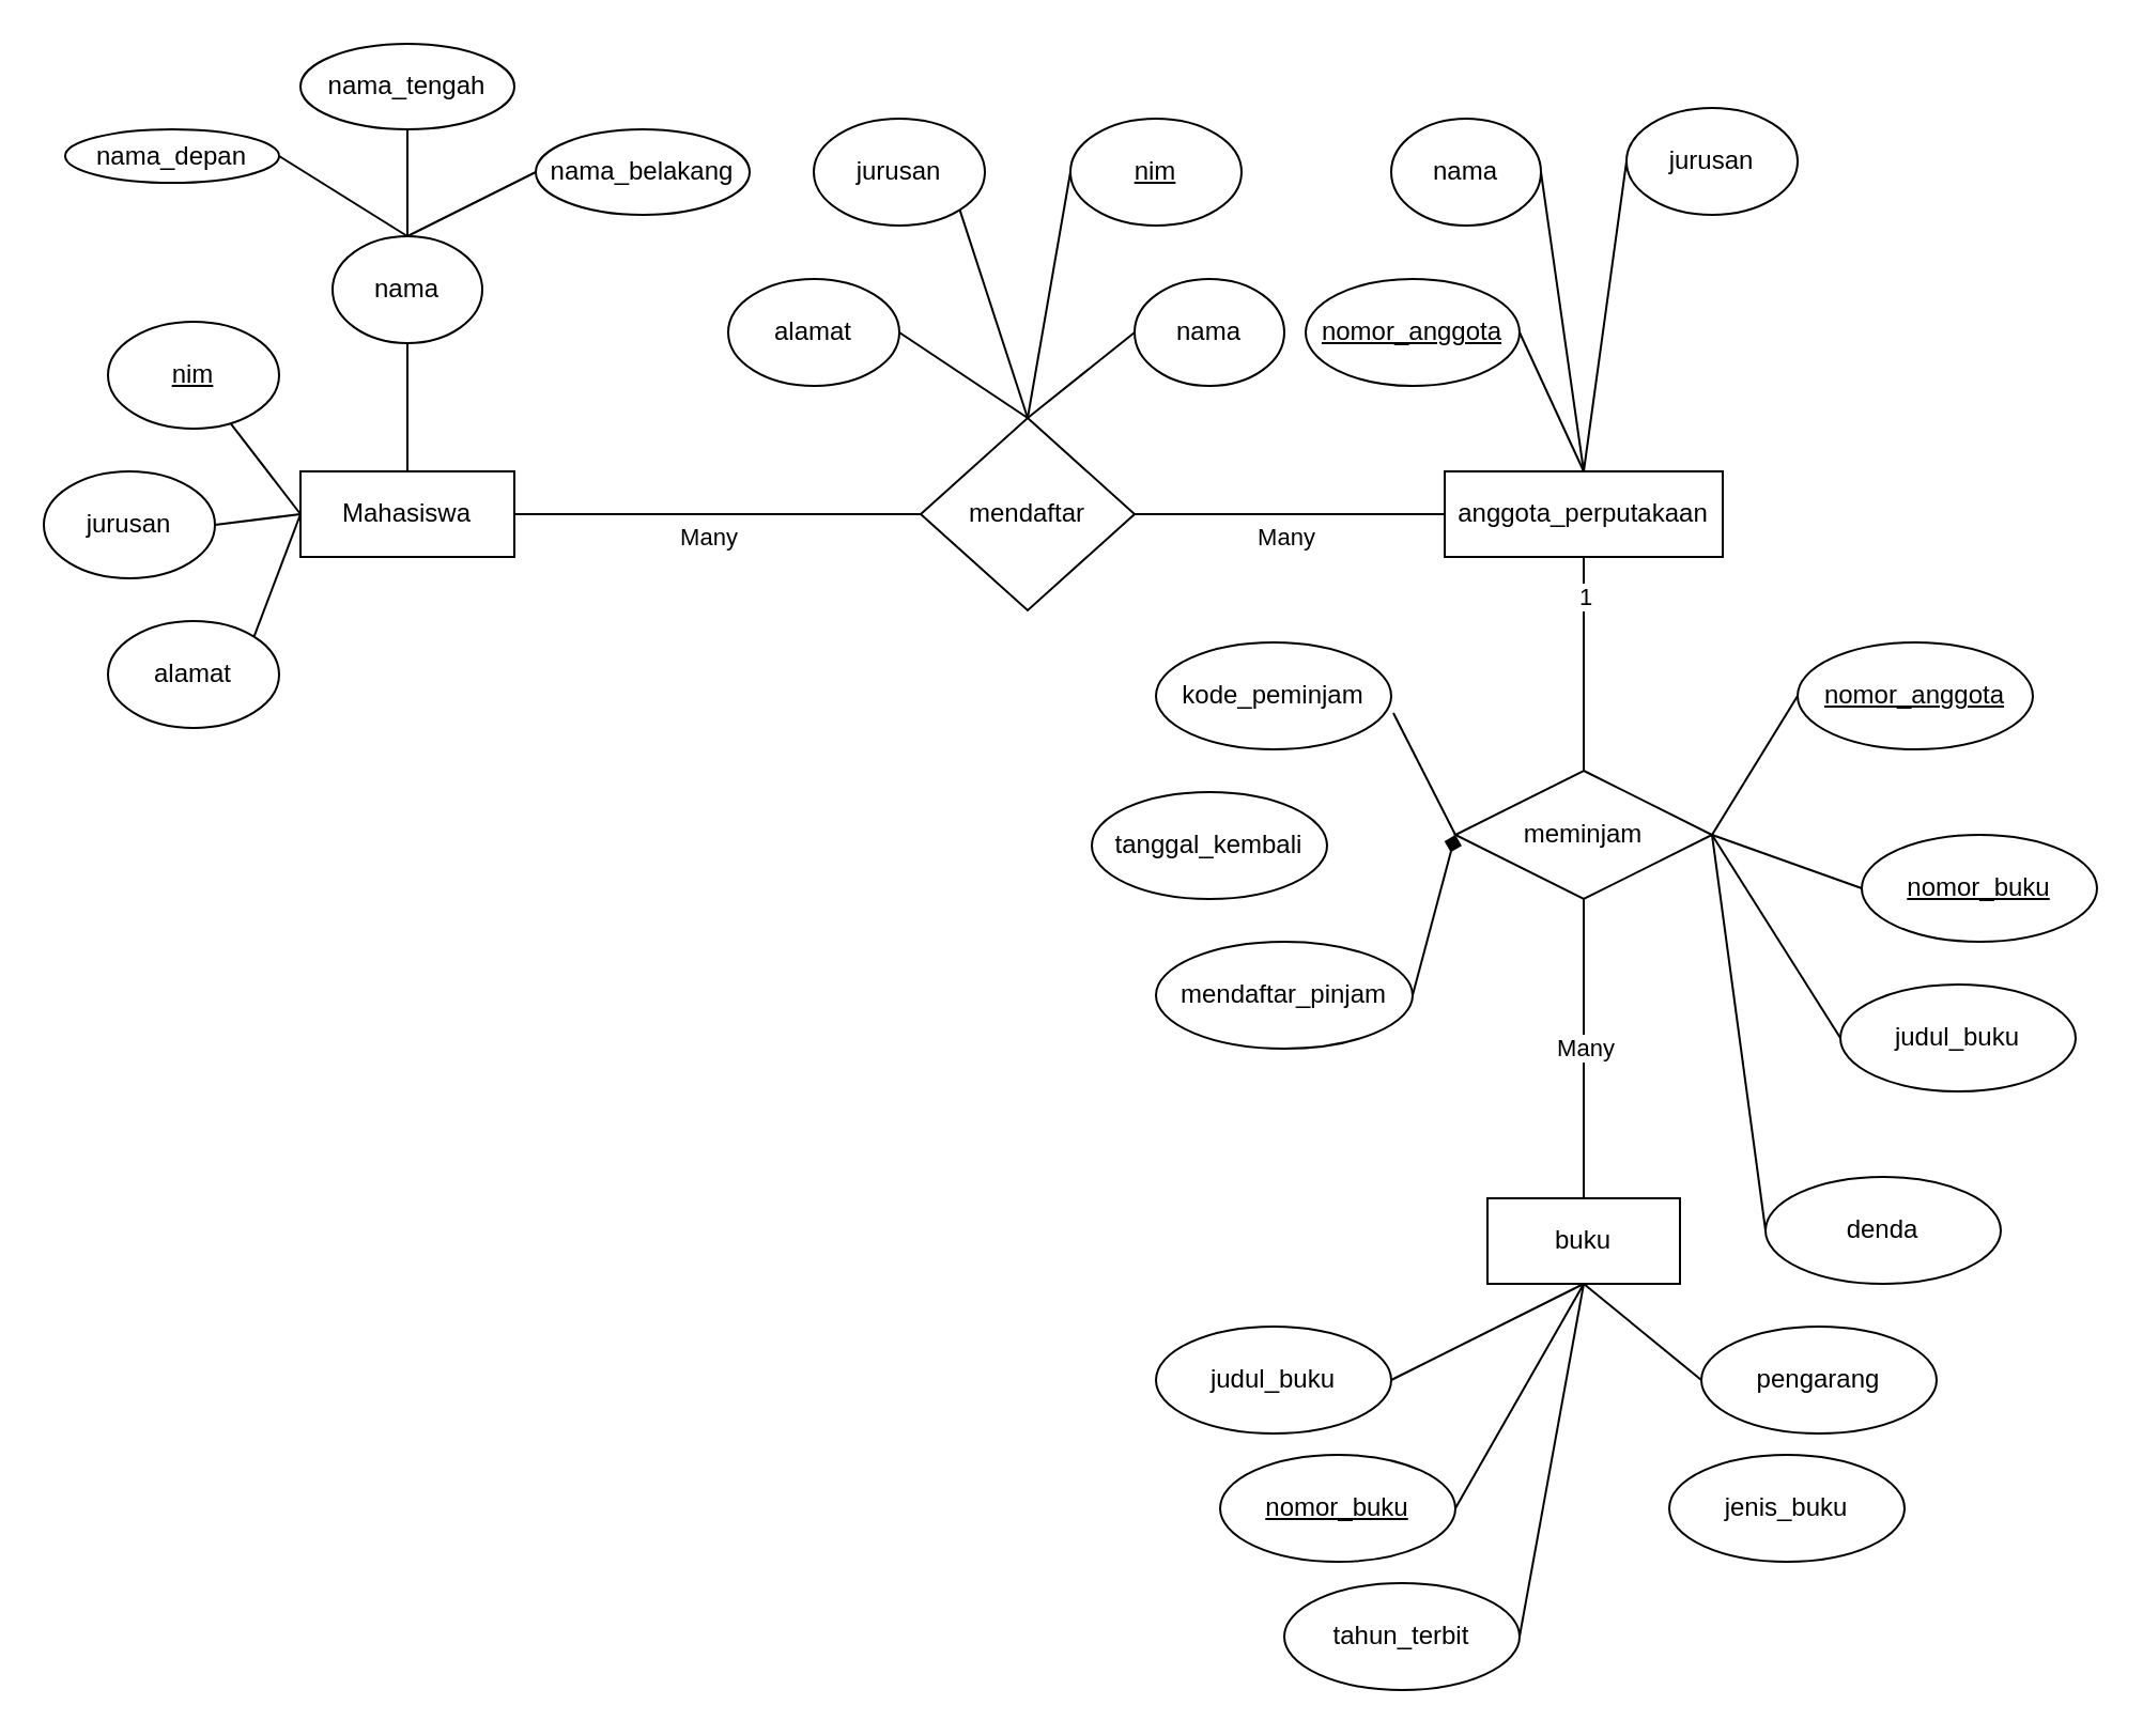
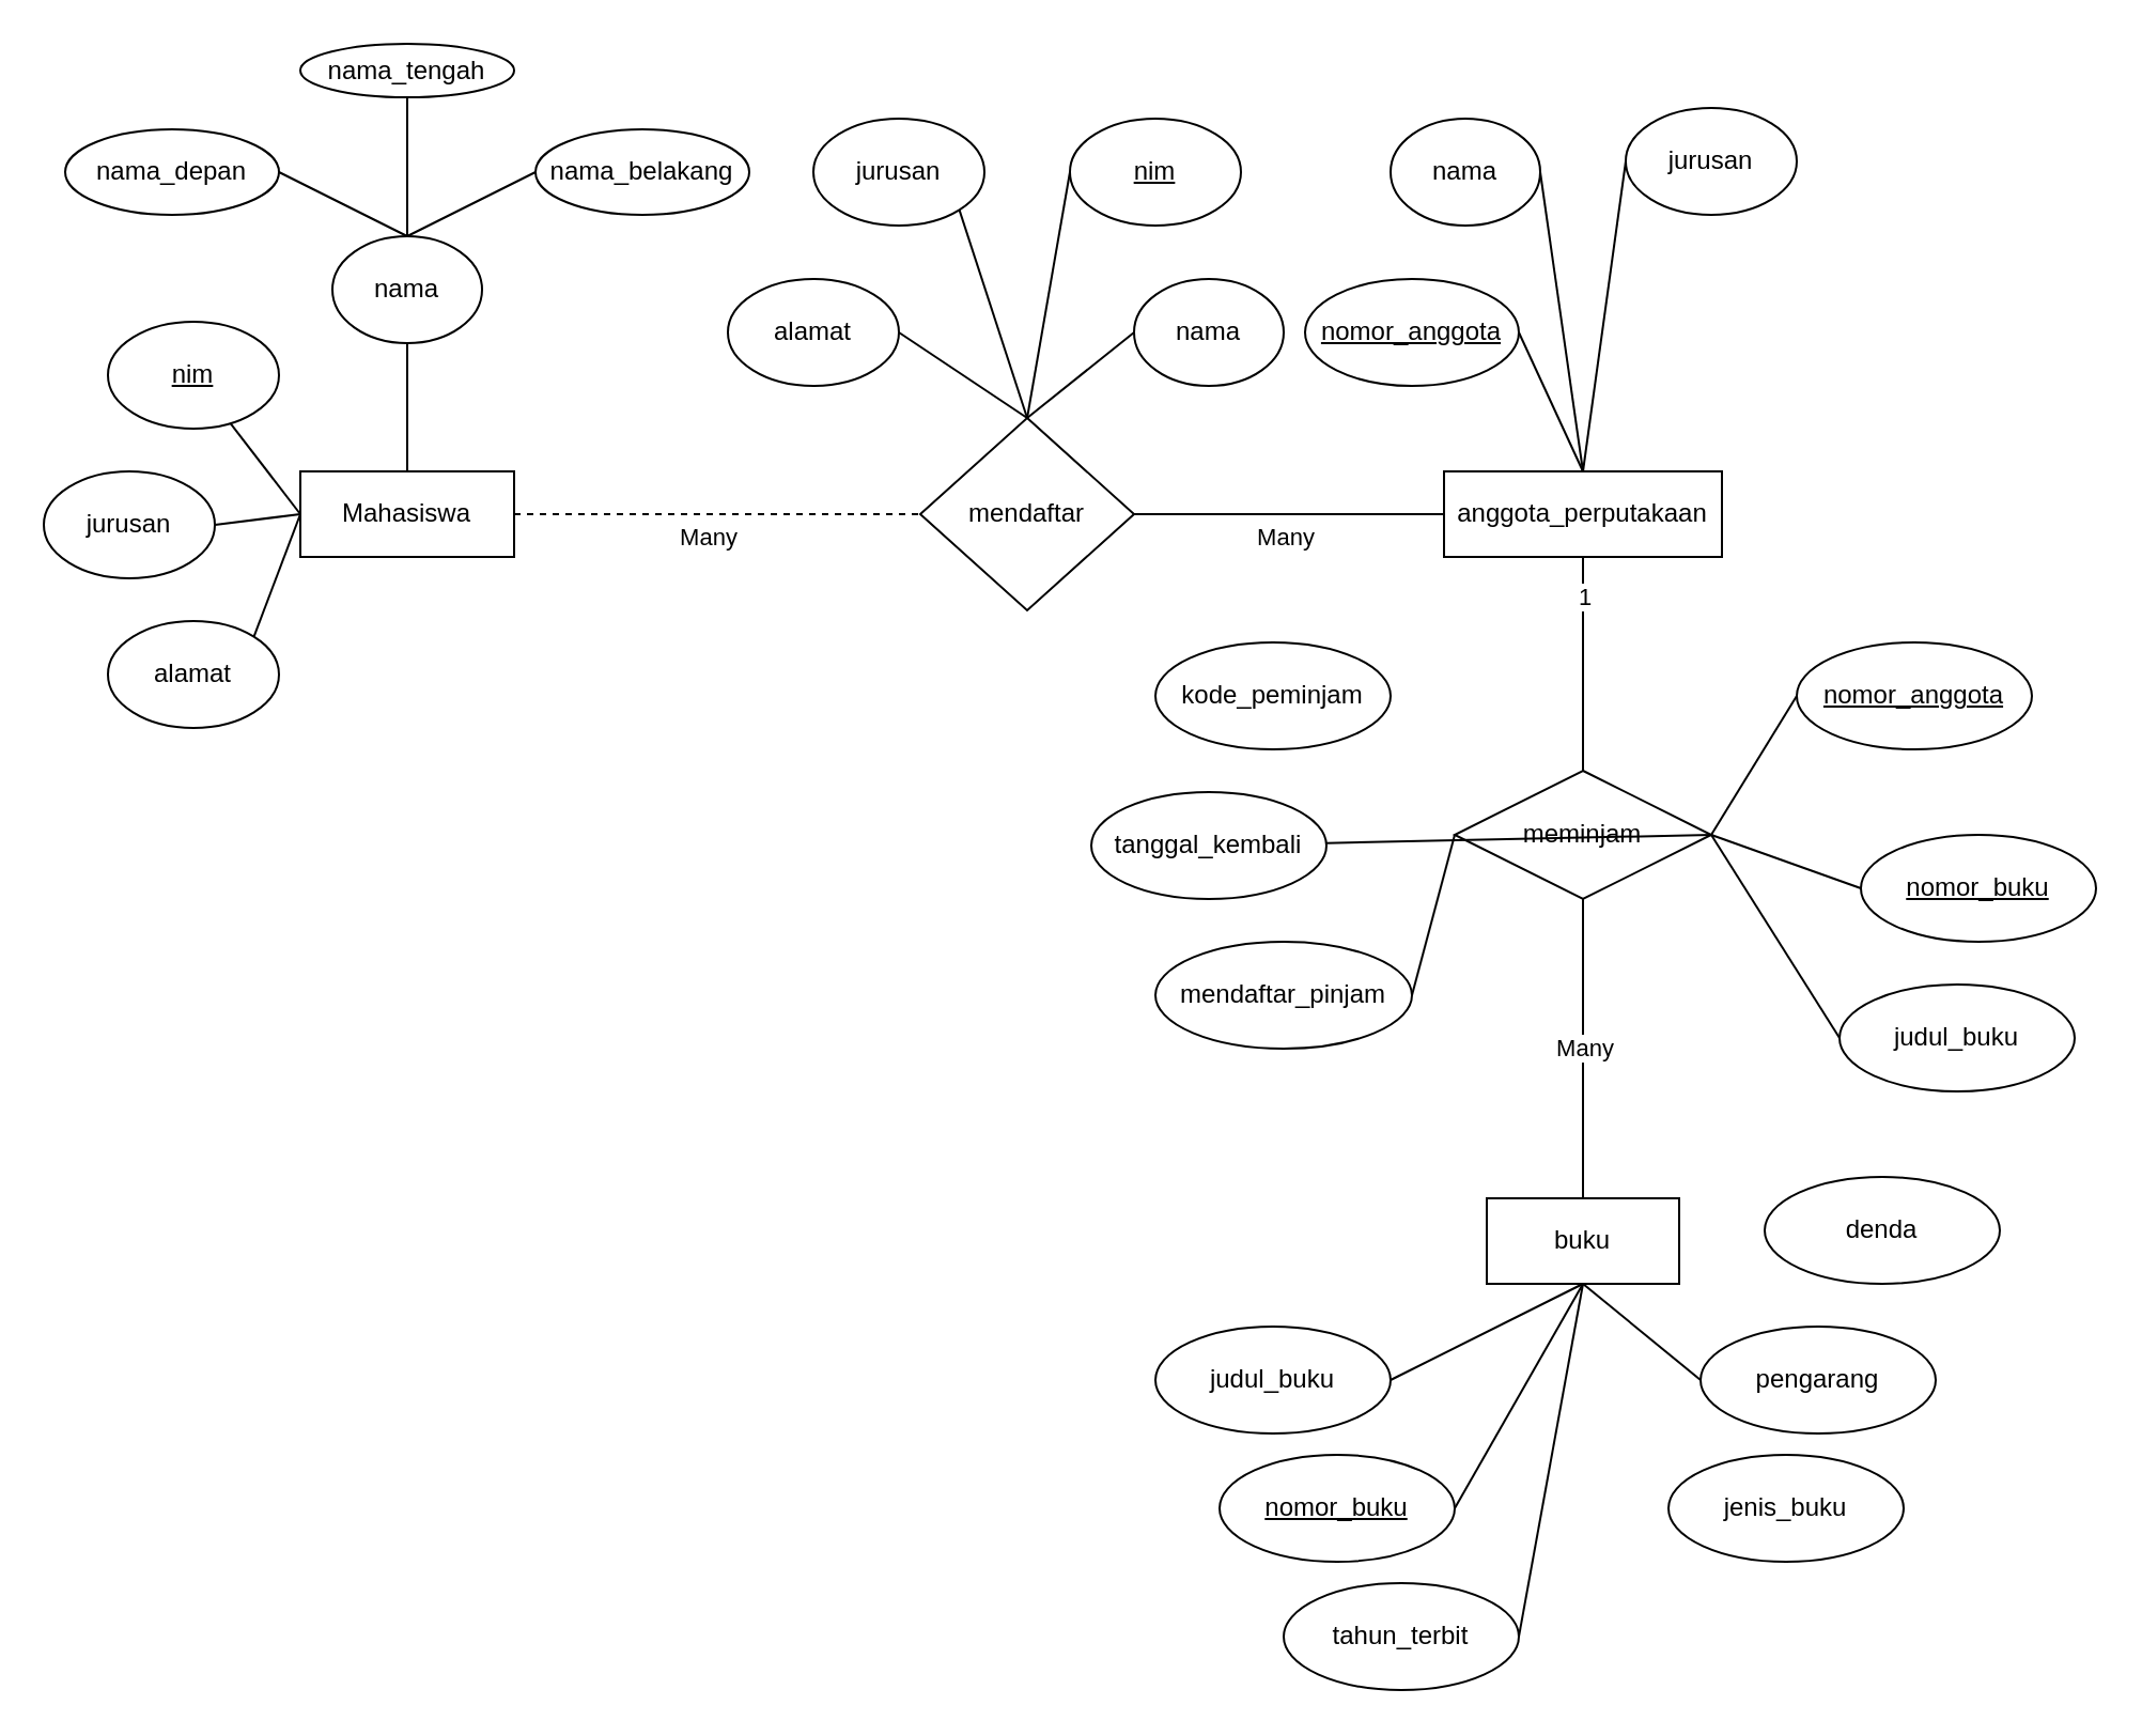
- <mxCell id="4" value="nama_tengah" style="ellipse;whiteSpace=wrap;html=1;align=center;strokeColor=#000000;fillColor=#FFFFFF;" vertex="1" parent="1"><mxGeometry x="140" y="20" width="100" height="40" as="geometry" /></mxCell>
+ <mxCell id="4" value="nama_tengah" style="ellipse;whiteSpace=wrap;html=1;align=center;strokeColor=#000000;fillColor=#FFFFFF;" vertex="1" parent="1"><mxGeometry x="140" y="20" width="100" height="25" as="geometry" /></mxCell>
- <mxCell id="2" value="nama_depan" style="ellipse;whiteSpace=wrap;html=1;align=center;strokeColor=#000000;fillColor=#FFFFFF;" vertex="1" parent="1"><mxGeometry x="30" y="60" width="100" height="25" as="geometry" /></mxCell>
+ <mxCell id="2" value="nama_depan" style="ellipse;whiteSpace=wrap;html=1;align=center;strokeColor=#000000;fillColor=#FFFFFF;" vertex="1" parent="1"><mxGeometry x="30" y="60" width="100" height="40" as="geometry" /></mxCell>
- <mxCell id="26" value="" style="endArrow=none;html=1;rounded=0;exitX=1;exitY=0.5;exitDx=0;exitDy=0;entryX=0;entryY=0.5;entryDx=0;entryDy=0;strokeColor=#000000;fillColor=#FFFFFF;" edge="1" parent="1" source="9" target="21"><mxGeometry relative="1" as="geometry"><mxPoint x="330" y="170" as="sourcePoint" /><mxPoint x="490" y="170" as="targetPoint" /></mxGeometry></mxCell>
+ <mxCell id="26" value="" style="endArrow=none;html=1;rounded=0;exitX=1;exitY=0.5;exitDx=0;exitDy=0;entryX=0;entryY=0.5;entryDx=0;entryDy=0;strokeColor=#000000;fillColor=#FFFFFF;dashed=1;" edge="1" parent="1" source="9" target="21"><mxGeometry relative="1" as="geometry"><mxPoint x="330" y="170" as="sourcePoint" /><mxPoint x="490" y="170" as="targetPoint" /></mxGeometry></mxCell>
- <mxCell id="47" value="" style="endArrow=none;html=1;rounded=0;exitX=1.009;exitY=0.66;exitDx=0;exitDy=0;exitPerimeter=0;entryX=0;entryY=0.5;entryDx=0;entryDy=0;strokeColor=#000000;fillColor=#FFFFFF;" edge="1" parent="1" source="37" target="44"><mxGeometry relative="1" as="geometry"><mxPoint x="560" y="470" as="sourcePoint" /><mxPoint x="720" y="470" as="targetPoint" /></mxGeometry></mxCell>
- <mxCell id="48" value="" style="endArrow=diamond;html=1;rounded=0;exitX=1;exitY=0.5;exitDx=0;exitDy=0;entryX=0;entryY=0.5;entryDx=0;entryDy=0;strokeColor=#000000;fillColor=#FFFFFF;" edge="1" parent="1" source="38" target="44"><mxGeometry relative="1" as="geometry"><mxPoint x="661" y="343" as="sourcePoint" /><mxPoint x="685" y="400" as="targetPoint" /></mxGeometry></mxCell>
+ <mxCell id="48" value="" style="endArrow=none;html=1;rounded=0;exitX=1;exitY=0.5;exitDx=0;exitDy=0;entryX=0;entryY=0.5;entryDx=0;entryDy=0;strokeColor=#000000;fillColor=#FFFFFF;" edge="1" parent="1" source="38" target="44"><mxGeometry relative="1" as="geometry"><mxPoint x="661" y="343" as="sourcePoint" /><mxPoint x="685" y="400" as="targetPoint" /></mxGeometry></mxCell>
- <mxCell id="50" value="" style="endArrow=none;html=1;rounded=0;entryX=0;entryY=0.5;entryDx=0;entryDy=0;exitX=1;exitY=0.5;exitDx=0;exitDy=0;strokeColor=#000000;fillColor=#FFFFFF;" edge="1" parent="1" source="44" target="43"><mxGeometry relative="1" as="geometry"><mxPoint x="805" y="400" as="sourcePoint" /><mxPoint x="850" y="335" as="targetPoint" /></mxGeometry></mxCell>
+ <mxCell id="50" value="" style="endArrow=none;html=1;rounded=0;exitX=1;exitY=0.5;exitDx=0;exitDy=0;strokeColor=#000000;fillColor=#FFFFFF;" edge="1" parent="1" source="44" target="39"><mxGeometry relative="1" as="geometry"><mxPoint x="805" y="400" as="sourcePoint" /><mxPoint x="850" y="335" as="targetPoint" /></mxGeometry></mxCell>
